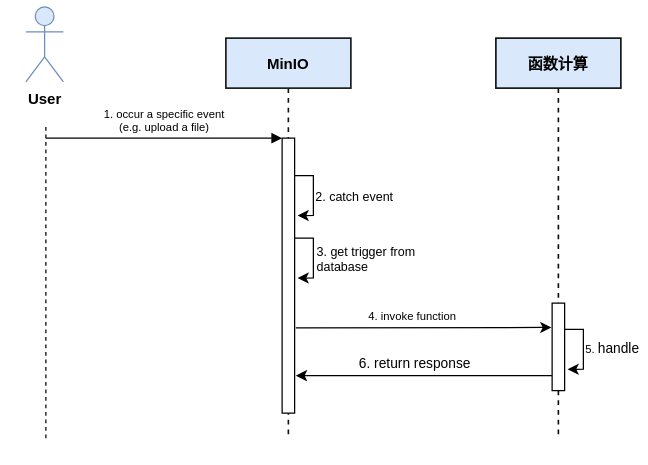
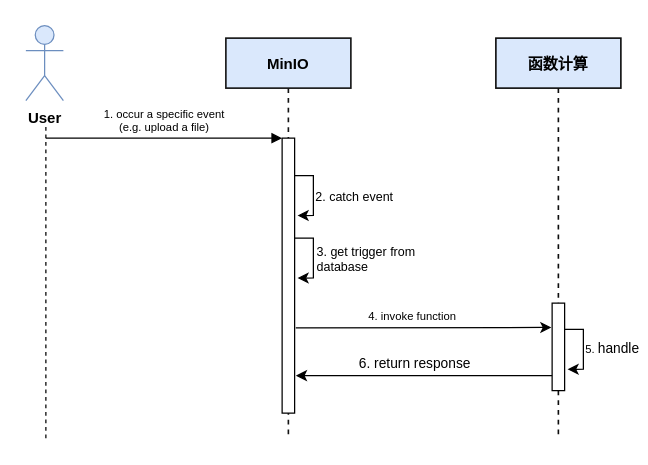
- <mxCell id="9" value="User" style="shape=umlActor;verticalLabelPosition=bottom;verticalAlign=top;html=1;outlineConnect=0;fillColor=#dae8fc;strokeColor=#6c8ebf;fontStyle=1" vertex="1" parent="1"><mxGeometry x="20" y="5" width="30" height="60" as="geometry" /></mxCell>
+ <mxCell id="9" value="User" style="shape=umlActor;verticalLabelPosition=bottom;verticalAlign=top;html=1;outlineConnect=0;fillColor=#dae8fc;strokeColor=#6c8ebf;fontStyle=1" vertex="1" parent="1"><mxGeometry x="20" y="20" width="30" height="60" as="geometry" /></mxCell>
